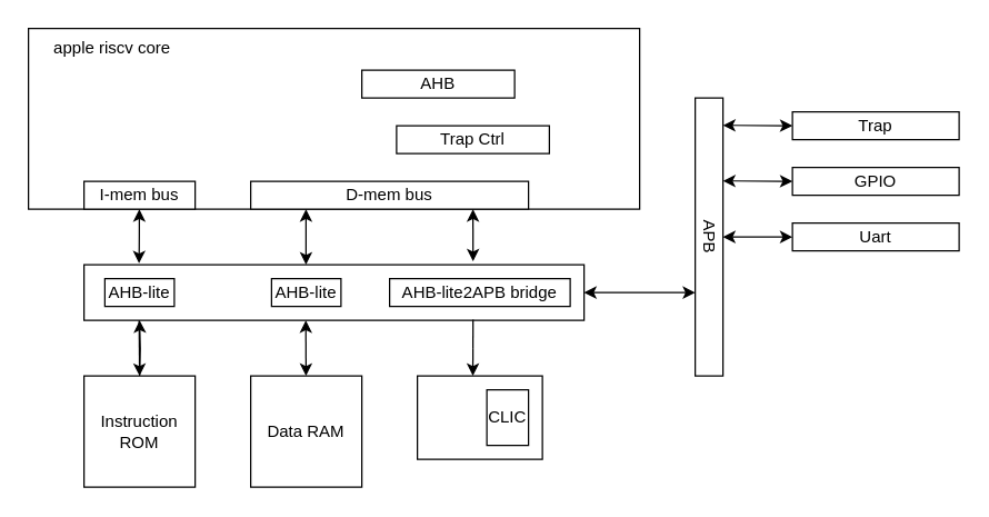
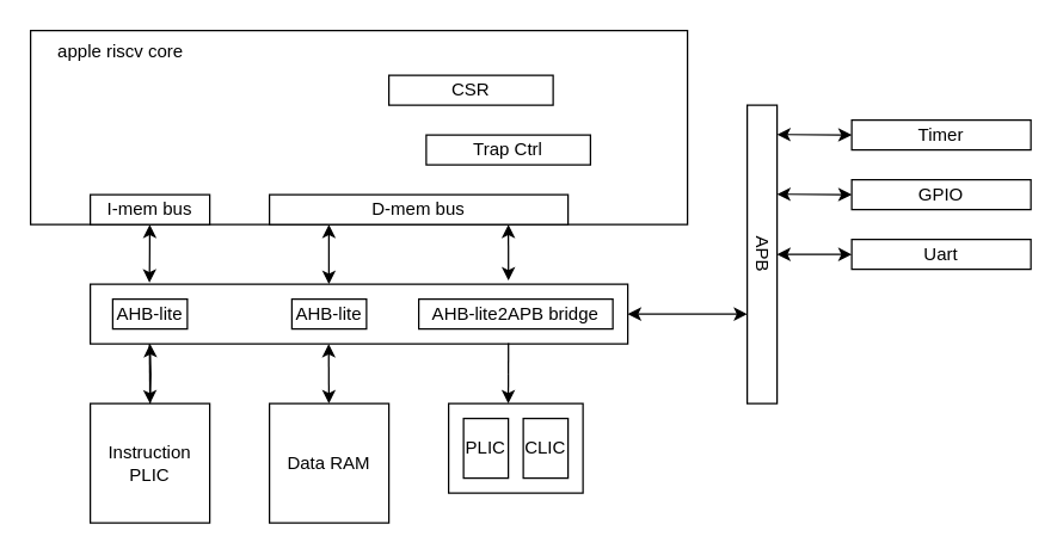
- <mxCell id="25" value="AHB" style="whiteSpace=wrap;html=1;" parent="1" vertex="1"><mxGeometry x="260" y="50" width="110" height="20" as="geometry" /></mxCell>
+ <mxCell id="25" value="CSR" style="whiteSpace=wrap;html=1;" parent="1" vertex="1"><mxGeometry x="260" y="50" width="110" height="20" as="geometry" /></mxCell>
- <mxCell id="23" value="Trap" style="whiteSpace=wrap;html=1;" parent="1" vertex="1"><mxGeometry x="570" y="80" width="120" height="20" as="geometry" /></mxCell>
+ <mxCell id="23" value="Timer" style="whiteSpace=wrap;html=1;" parent="1" vertex="1"><mxGeometry x="570" y="80" width="120" height="20" as="geometry" /></mxCell>
+ <mxCell id="30" value="PLIC" style="whiteSpace=wrap;html=1;" parent="28" vertex="1"><mxGeometry x="10" y="10" width="30" height="40" as="geometry" /></mxCell>
- <mxCell id="16" value="Instruction ROM" style="whiteSpace=wrap;html=1;aspect=fixed;" parent="1" vertex="1"><mxGeometry x="60" y="270" width="80" height="80" as="geometry" /></mxCell>
+ <mxCell id="16" value="Instruction PLIC" style="whiteSpace=wrap;html=1;aspect=fixed;" parent="1" vertex="1"><mxGeometry x="60" y="270" width="80" height="80" as="geometry" /></mxCell>
